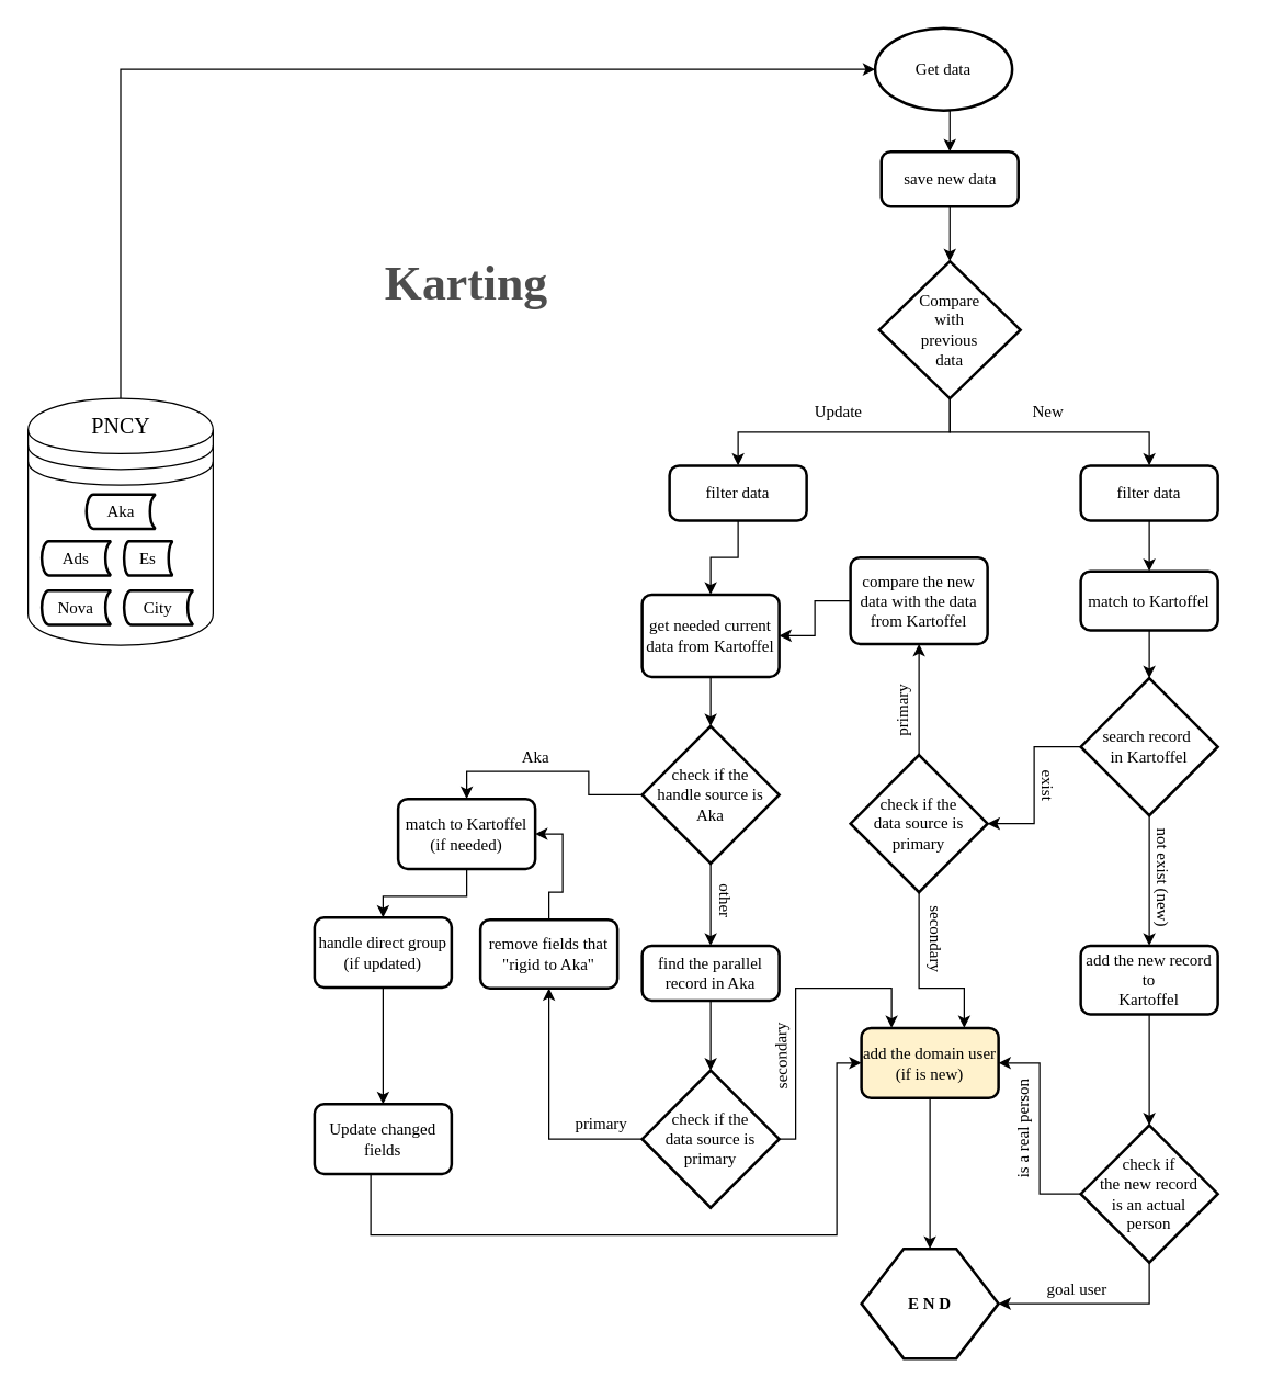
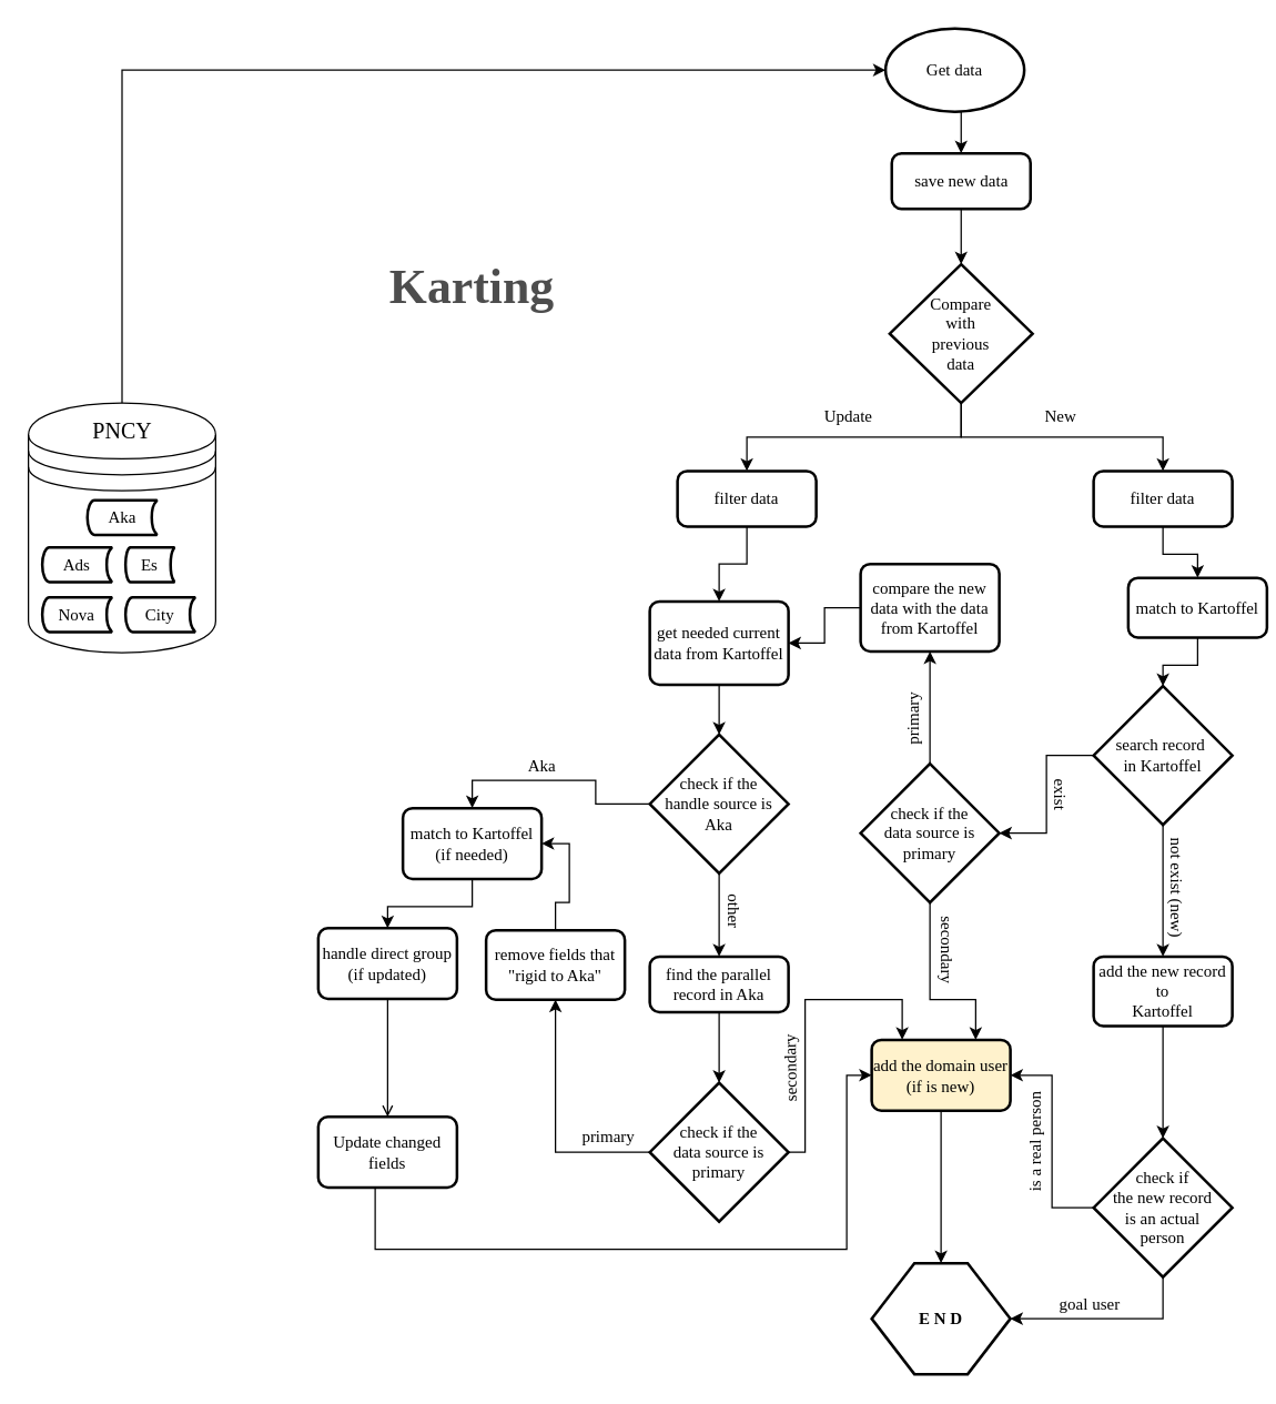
- <mxCell id="24" value="match to Kartoffel" style="rounded=1;whiteSpace=wrap;html=1;absoluteArcSize=1;arcSize=14;strokeWidth=2;fontFamily=Comic Sans MS;" parent="1" vertex="1"><mxGeometry x="788" y="416" width="100" height="43" as="geometry" /></mxCell>
+ <mxCell id="24" value="match to Kartoffel" style="rounded=1;whiteSpace=wrap;html=1;absoluteArcSize=1;arcSize=14;strokeWidth=2;fontFamily=Comic Sans MS;" parent="1" vertex="1"><mxGeometry x="813" y="416" width="100" height="43" as="geometry" /></mxCell>
- <mxCell id="64" value="" style="edgeStyle=orthogonalEdgeStyle;rounded=0;orthogonalLoop=1;jettySize=auto;html=1;fontFamily=Comic Sans MS;fontSize=9;" edge="1" parent="1" source="65" target="67"><mxGeometry relative="1" as="geometry" /></mxCell>
+ <mxCell id="64" value="" style="edgeStyle=orthogonalEdgeStyle;rounded=0;orthogonalLoop=1;jettySize=auto;html=1;fontFamily=Comic Sans MS;fontSize=9;endArrow=open;" edge="1" parent="1" source="65" target="67"><mxGeometry relative="1" as="geometry" /></mxCell>
